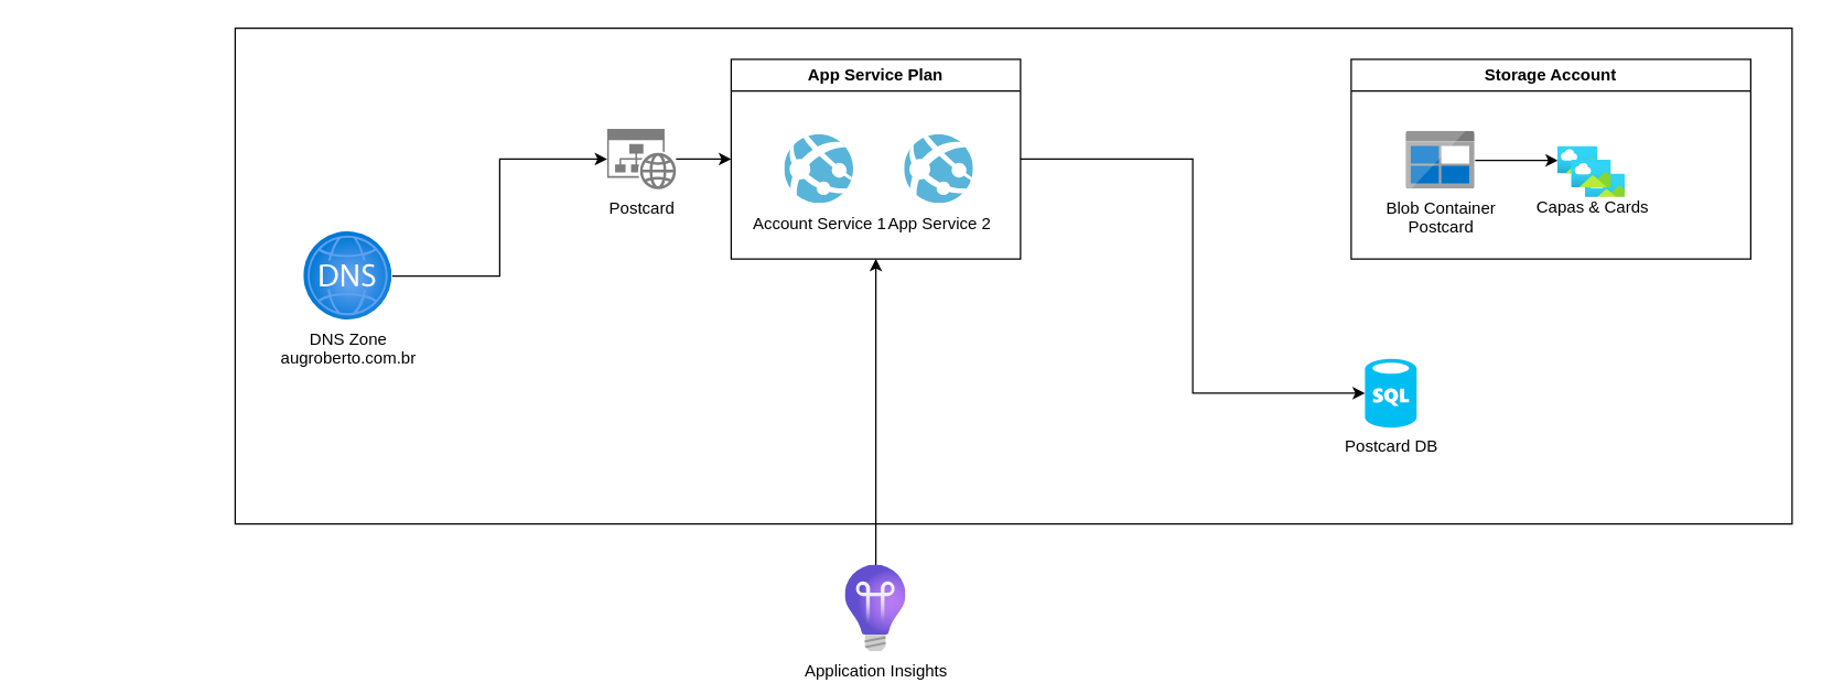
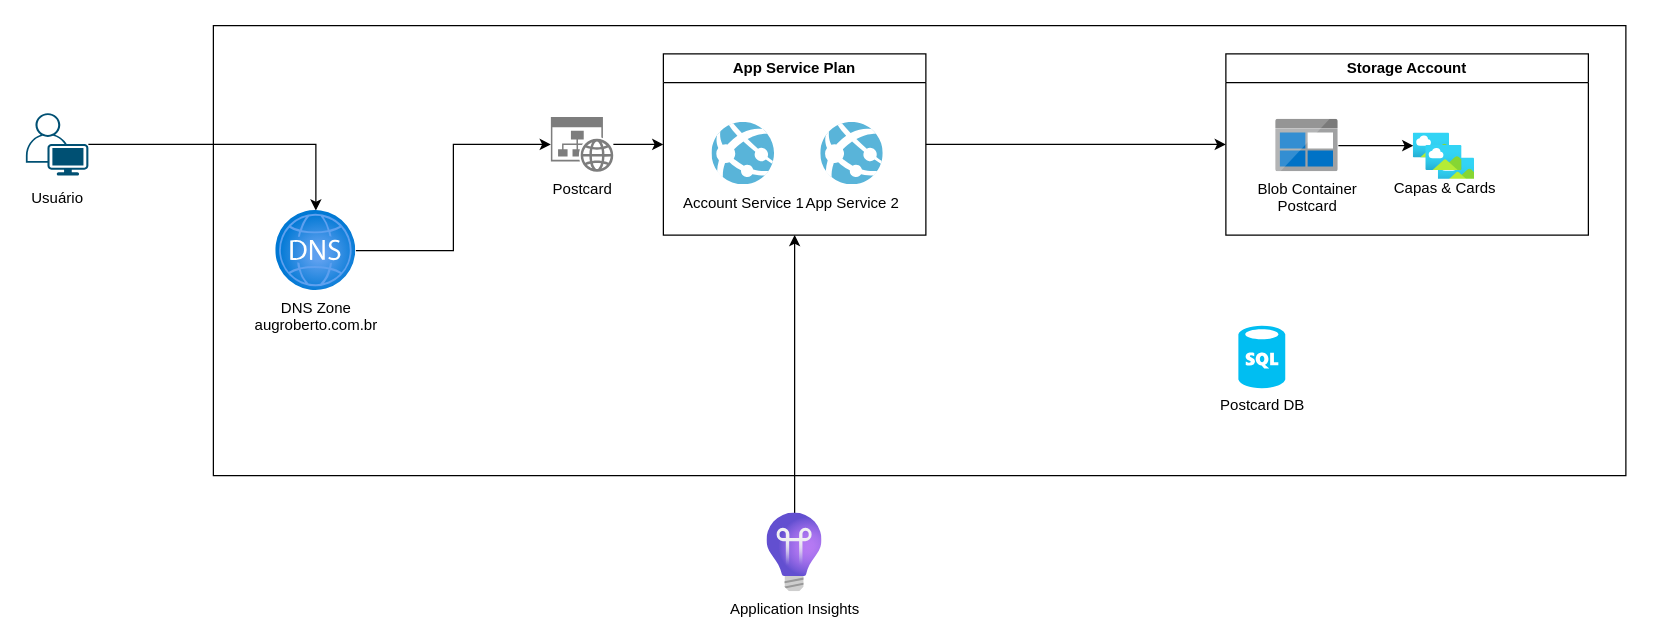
+ <mxCell id="6" value="&lt;font style=&quot;font-size: 12px;&quot;&gt;Usuário&lt;/font&gt;" style="points=[[0.35,0,0],[0.98,0.51,0],[1,0.71,0],[0.67,1,0],[0,0.795,0],[0,0.65,0]];verticalLabelPosition=bottom;sketch=0;html=1;verticalAlign=top;aspect=fixed;align=center;pointerEvents=1;shape=mxgraph.cisco19.user;fillColor=#005073;strokeColor=none;fontSize=16;" parent="1" vertex="1"><mxGeometry x="20" y="90" width="50" height="50" as="geometry" /></mxCell>
+ <mxCell id="5" style="edgeStyle=orthogonalEdgeStyle;rounded=0;orthogonalLoop=1;jettySize=auto;html=1;" parent="1" source="6" target="8" edge="1"><mxGeometry relative="1" as="geometry" /></mxCell>
+ <mxCell id="10" style="edgeStyle=orthogonalEdgeStyle;rounded=0;orthogonalLoop=1;jettySize=auto;html=1;entryX=0;entryY=0.5;entryDx=0;entryDy=0;" edge="1" parent="1" source="11" target="19"><mxGeometry relative="1" as="geometry" /></mxCell>
- <mxCell id="9" style="edgeStyle=orthogonalEdgeStyle;rounded=0;orthogonalLoop=1;jettySize=auto;html=1;entryX=0;entryY=0.5;entryDx=0;entryDy=0;entryPerimeter=0;" parent="1" source="11" target="16" edge="1"><mxGeometry relative="1" as="geometry" /></mxCell>
